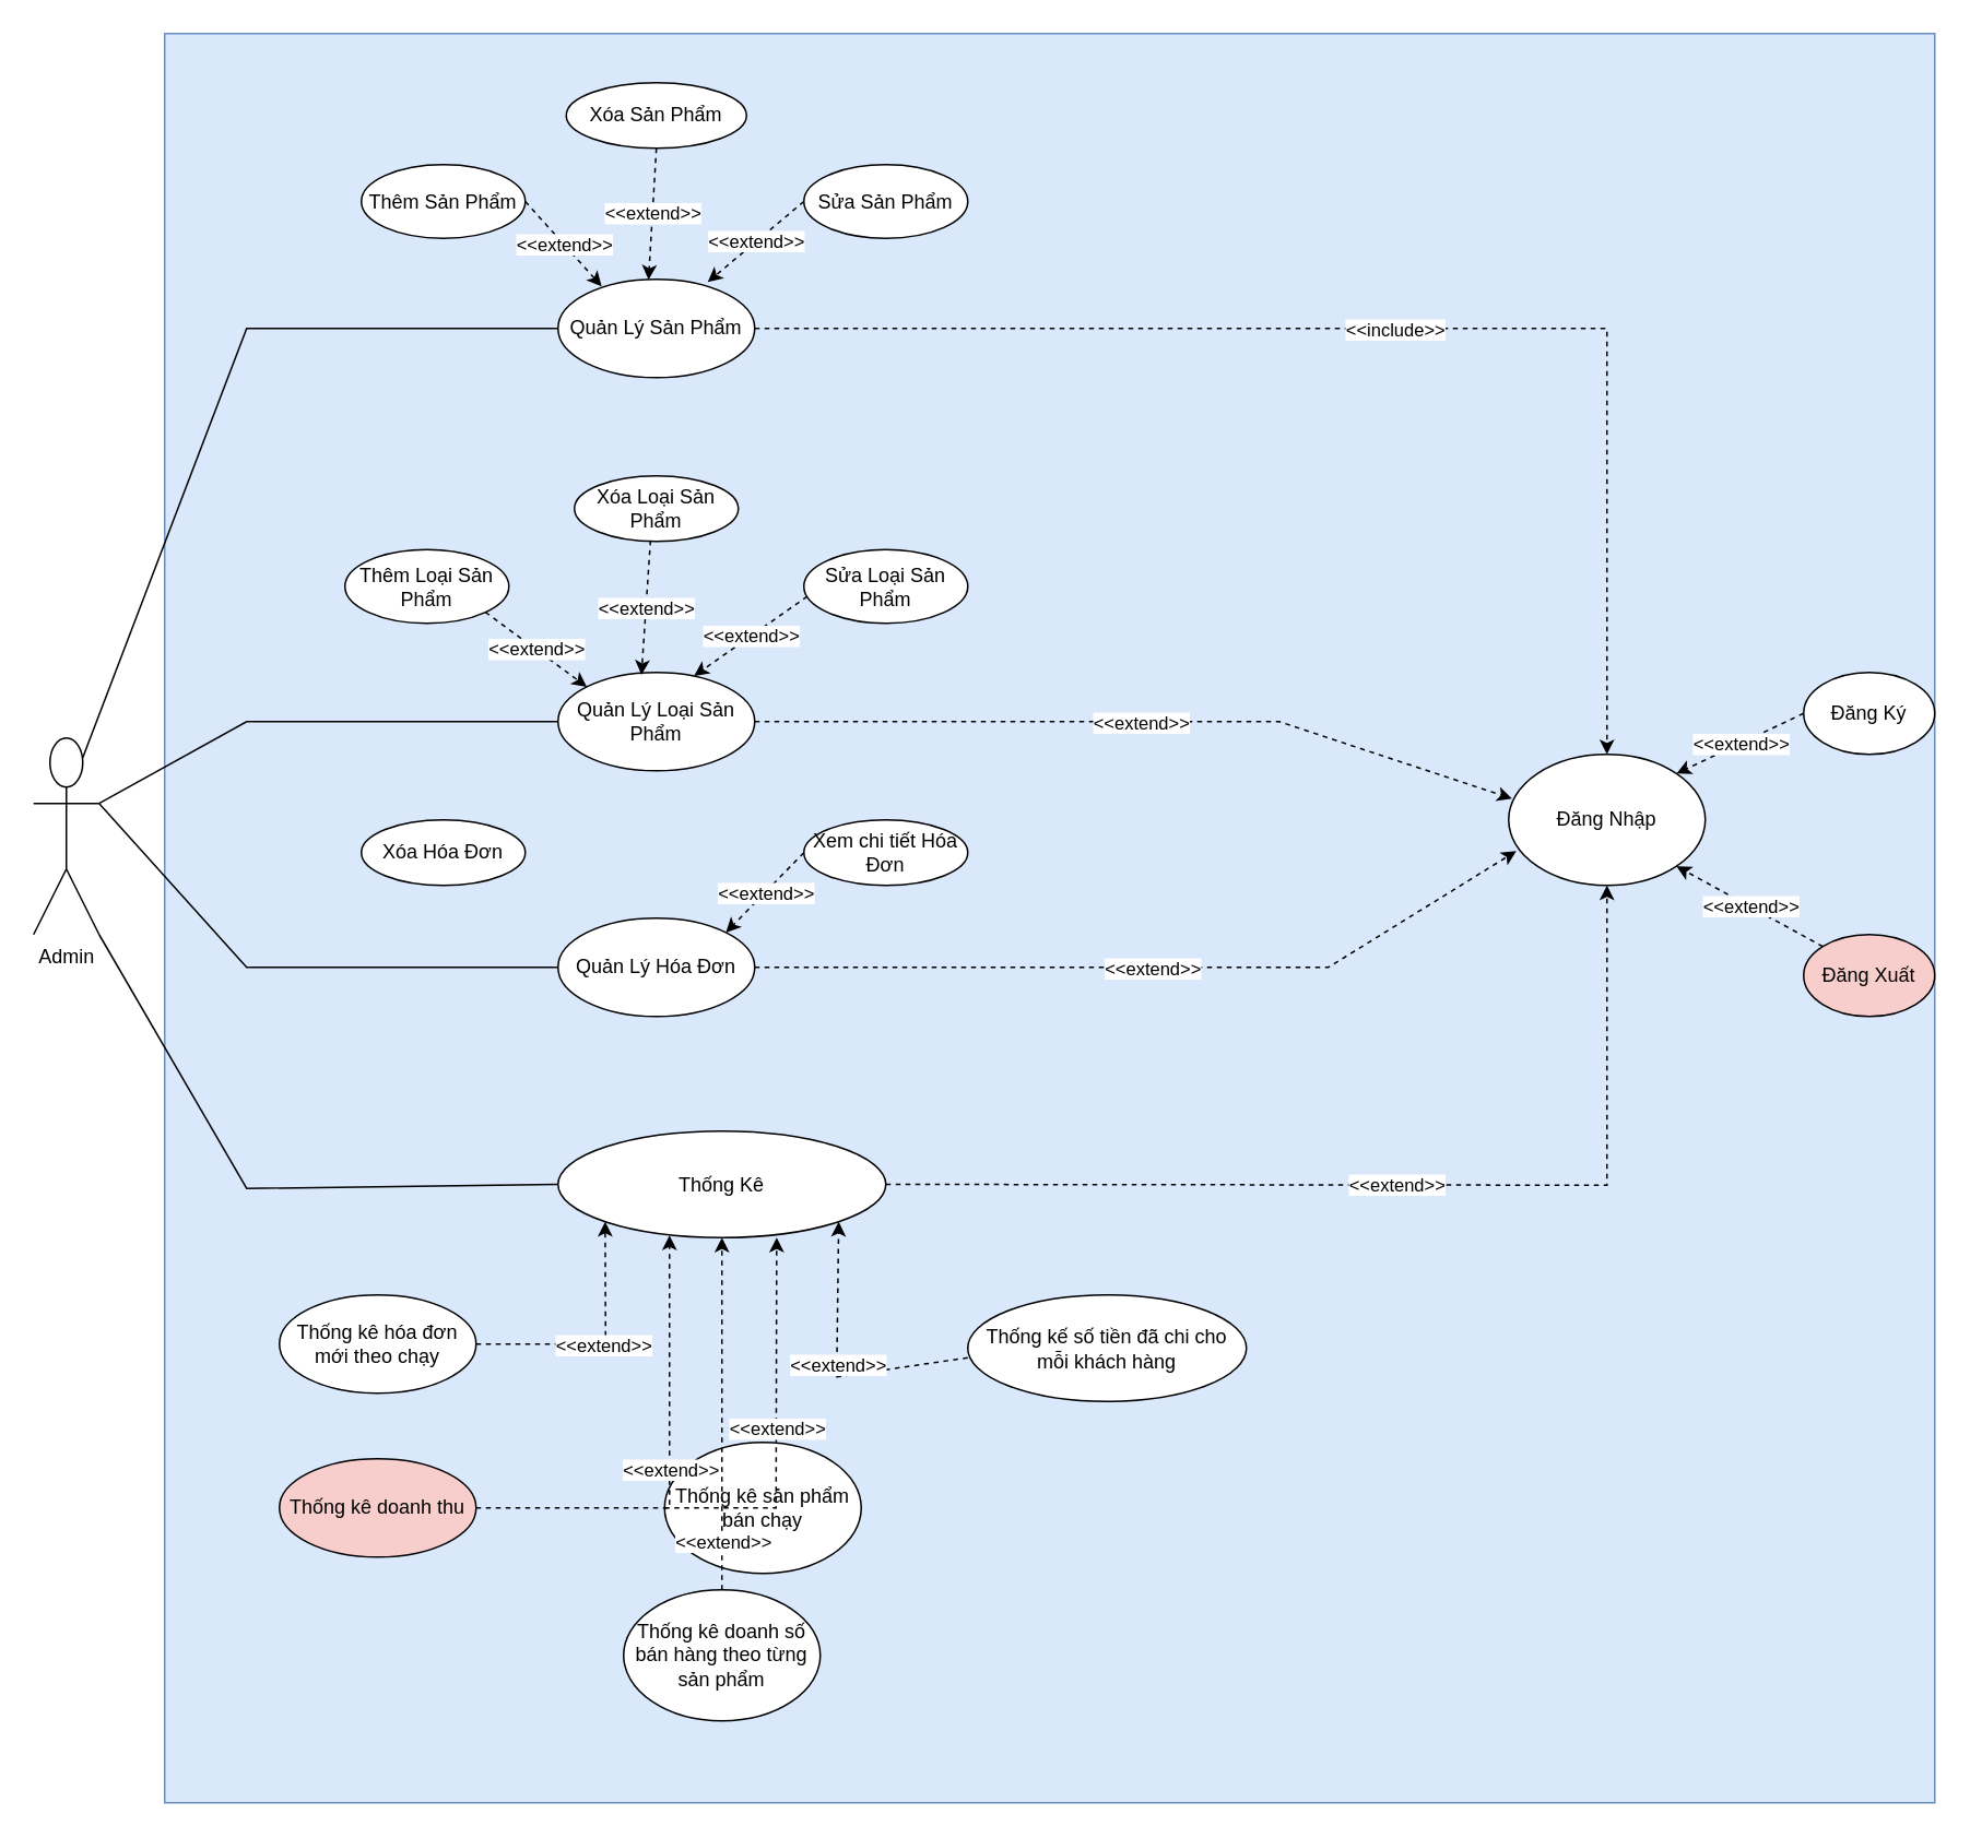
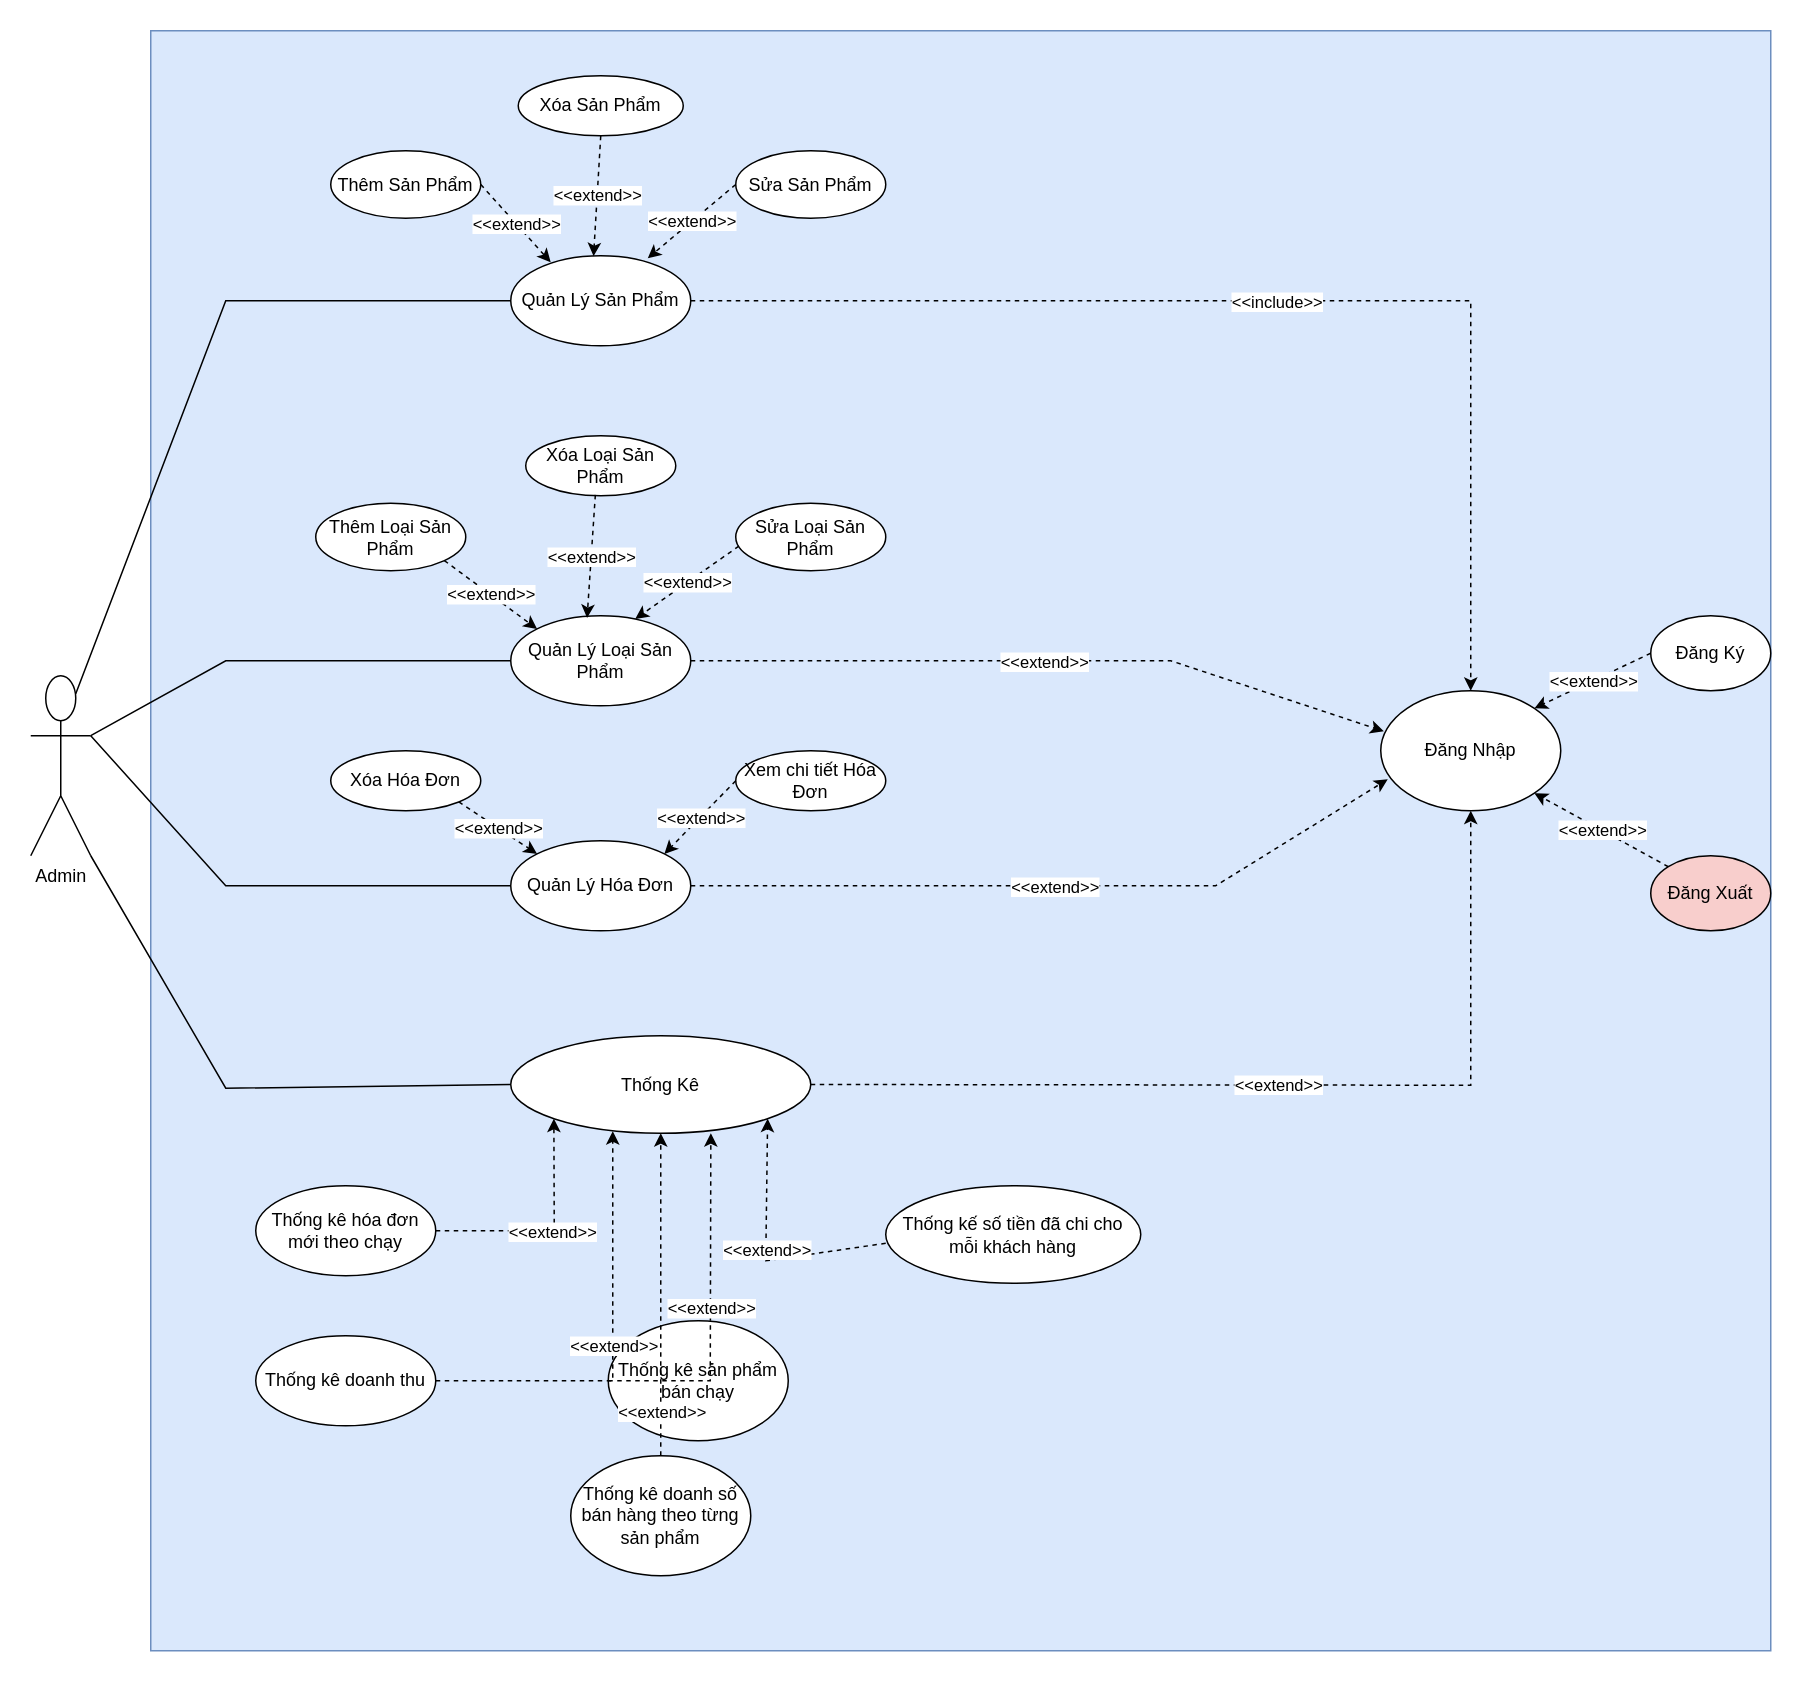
+ <mxCell id="48" value="" style="endArrow=classic;html=1;rounded=0;dashed=1;exitX=1;exitY=1;exitDx=0;exitDy=0;entryX=0;entryY=0;entryDx=0;entryDy=0;" edge="1" parent="1" source="13" target="12"><mxGeometry relative="1" as="geometry"><mxPoint x="500" y="530" as="sourcePoint" /><mxPoint x="452.974" y="579.064" as="targetPoint" /></mxGeometry></mxCell>
+ <mxCell id="49" value="&amp;lt;&amp;lt;extend&amp;gt;&amp;gt;" style="edgeLabel;resizable=0;html=1;align=center;verticalAlign=middle;" connectable="0" vertex="1" parent="48"><mxGeometry relative="1" as="geometry" /></mxCell>
- <mxCell id="17" value="Thống kê doanh thu" style="ellipse;whiteSpace=wrap;html=1;fillColor=#f8cecc;" parent="1" vertex="1"><mxGeometry x="170" y="890" width="120" height="60" as="geometry" /></mxCell>
+ <mxCell id="17" value="Thống kê doanh thu" style="ellipse;whiteSpace=wrap;html=1;" parent="1" vertex="1"><mxGeometry x="170" y="890" width="120" height="60" as="geometry" /></mxCell>
